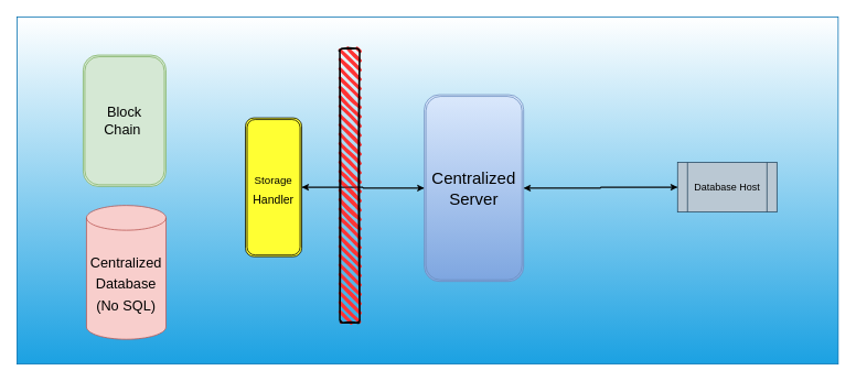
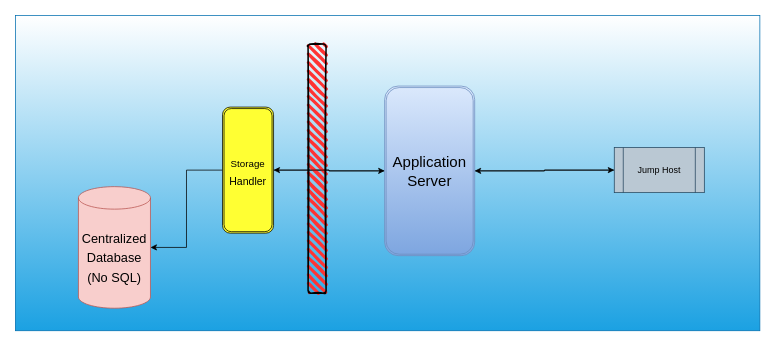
- <mxCell id="3" value="&lt;font style=&quot;font-size: 17px&quot;&gt;Block Chain&amp;nbsp;&lt;/font&gt;" style="shape=ext;double=1;rounded=1;whiteSpace=wrap;html=1;arcSize=18;fontFamily=Helvetica;fillColor=#d5e8d4;strokeColor=#82b366;" vertex="1" parent="1"><mxGeometry x="100" y="66" width="100" height="159" as="geometry" /></mxCell>
- <mxCell id="6" value="Database Host" style="shape=process;whiteSpace=wrap;html=1;backgroundOutline=1;fillColor=#bac8d3;strokeColor=#23445d;" vertex="1" parent="1"><mxGeometry x="818" y="196" width="120" height="60" as="geometry" /></mxCell>
+ <mxCell id="6" value="Jump Host" style="shape=process;whiteSpace=wrap;html=1;backgroundOutline=1;fillColor=#bac8d3;strokeColor=#23445d;" vertex="1" parent="1"><mxGeometry x="818" y="196" width="120" height="60" as="geometry" /></mxCell>
- <mxCell id="9" value="Centralized Server" style="shape=ext;double=1;rounded=1;whiteSpace=wrap;html=1;fontFamily=Helvetica;fontSize=20;gradientColor=#7ea6e0;fillColor=#dae8fc;strokeColor=#6c8ebf;" vertex="1" parent="1"><mxGeometry x="512" y="114" width="120" height="226" as="geometry" /></mxCell>
+ <mxCell id="9" value="Application Server" style="shape=ext;double=1;rounded=1;whiteSpace=wrap;html=1;fontFamily=Helvetica;fontSize=20;gradientColor=#7ea6e0;fillColor=#dae8fc;strokeColor=#6c8ebf;" vertex="1" parent="1"><mxGeometry x="512" y="114" width="120" height="226" as="geometry" /></mxCell>
+ <mxCell id="11" style="edgeStyle=orthogonalEdgeStyle;rounded=0;orthogonalLoop=1;jettySize=auto;html=1;entryX=1;entryY=0.5;entryDx=0;entryDy=0;entryPerimeter=0;fontFamily=Helvetica;fontSize=20;" edge="1" parent="1" source="13" target="4"><mxGeometry relative="1" as="geometry" /></mxCell>
